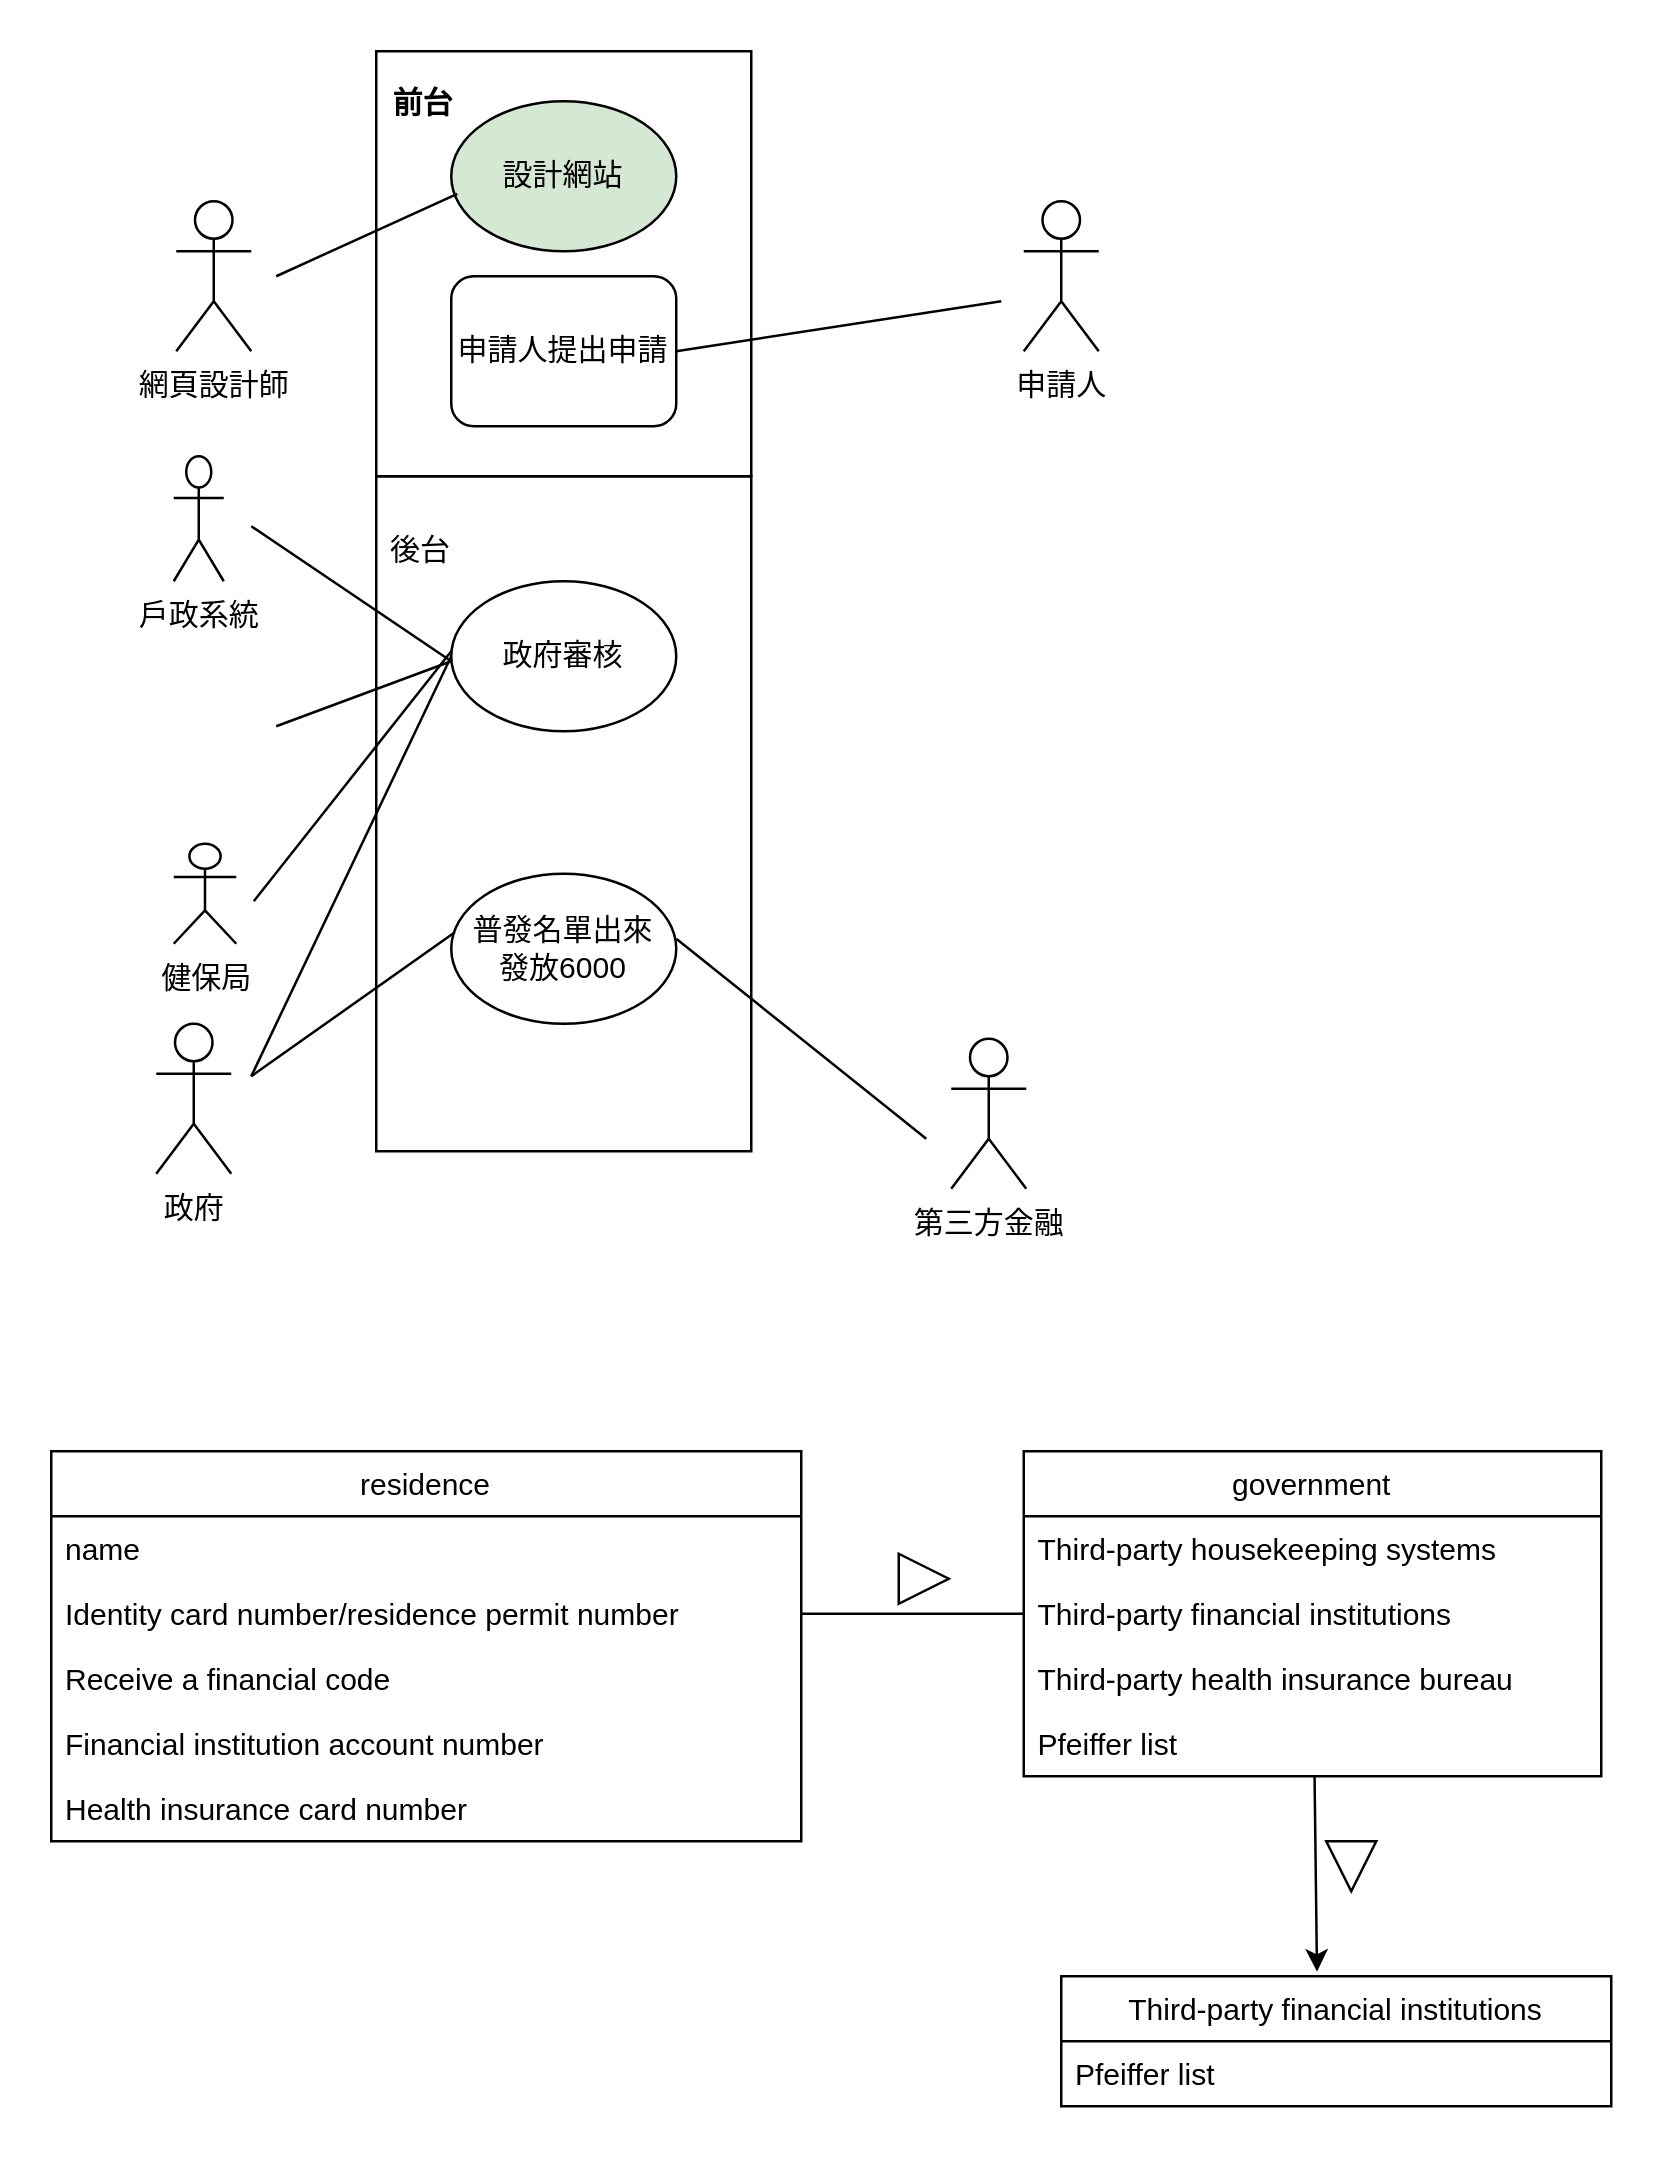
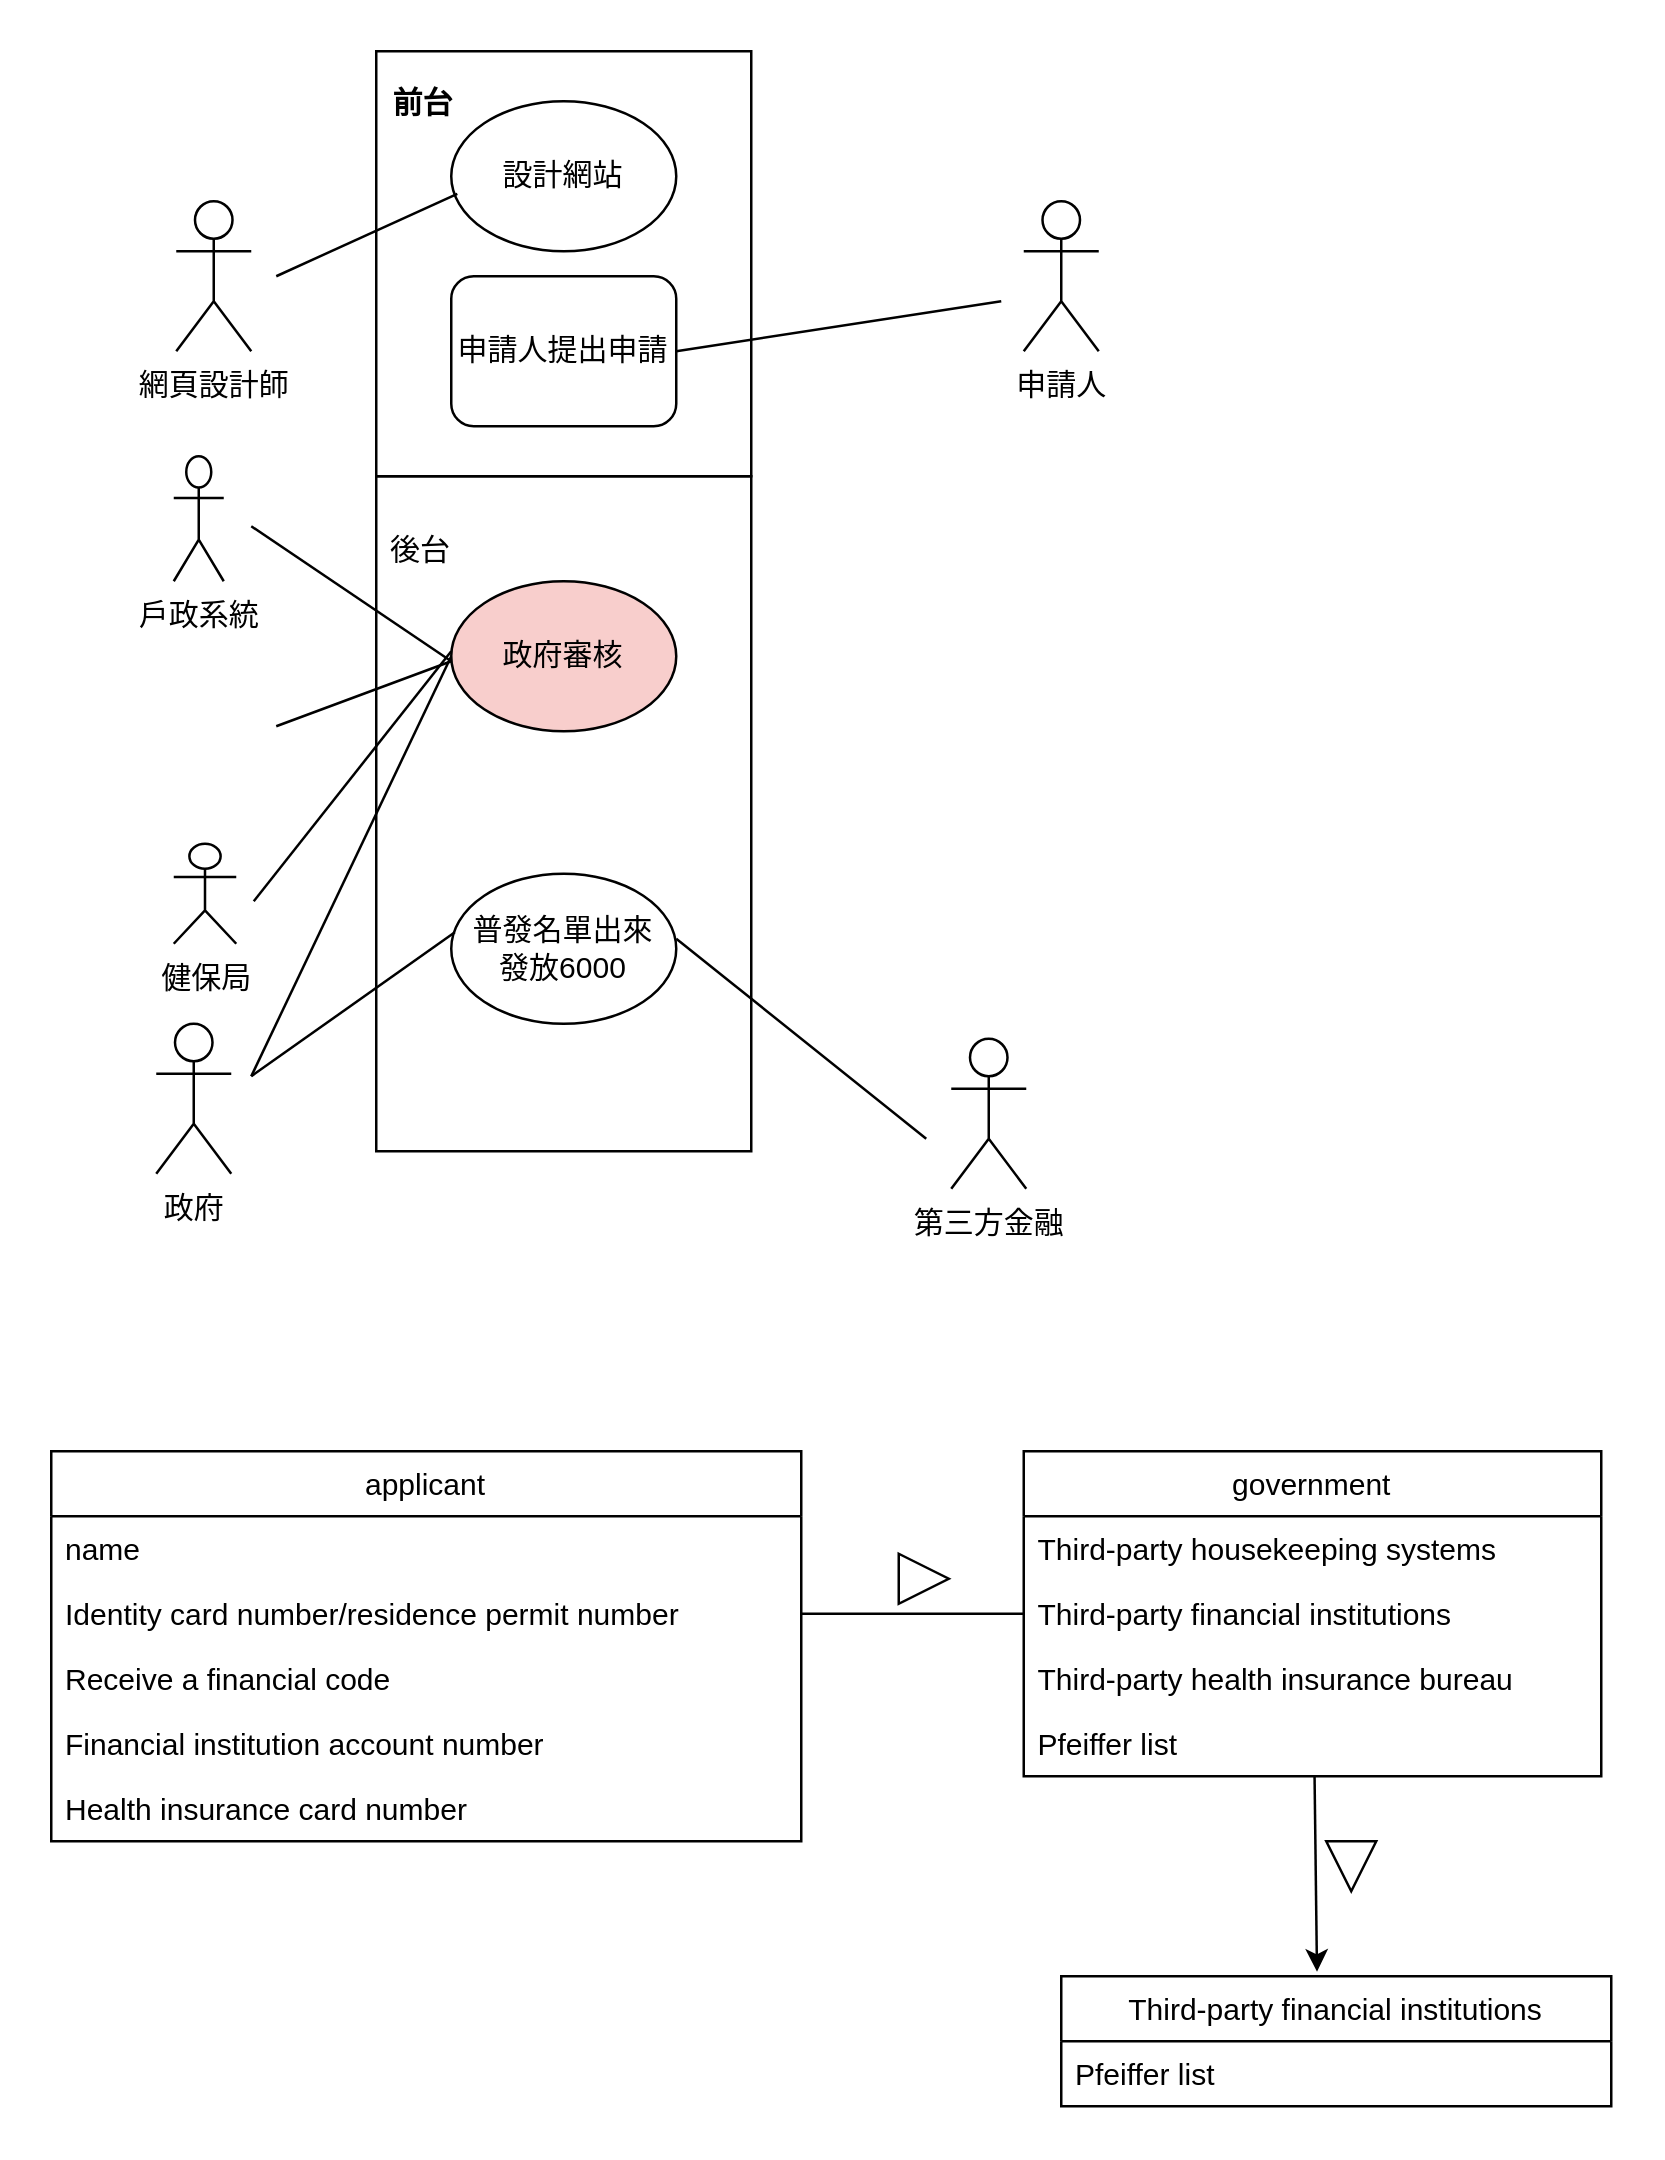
- <mxCell id="4" value="設計網站" style="ellipse;whiteSpace=wrap;html=1;fillColor=#d5e8d4;" parent="1" vertex="1"><mxGeometry x="180" y="40" width="90" height="60" as="geometry" /></mxCell>
+ <mxCell id="4" value="設計網站" style="ellipse;whiteSpace=wrap;html=1;" parent="1" vertex="1"><mxGeometry x="180" y="40" width="90" height="60" as="geometry" /></mxCell>
- <mxCell id="8" value="政府審核" style="ellipse;whiteSpace=wrap;html=1;" parent="1" vertex="1"><mxGeometry x="180" y="232" width="90" height="60" as="geometry" /></mxCell>
+ <mxCell id="8" value="政府審核" style="ellipse;whiteSpace=wrap;html=1;fillColor=#f8cecc;" parent="1" vertex="1"><mxGeometry x="180" y="232" width="90" height="60" as="geometry" /></mxCell>
- <mxCell id="15" value="residence" style="swimlane;fontStyle=0;childLayout=stackLayout;horizontal=1;startSize=26;fillColor=none;horizontalStack=0;resizeParent=1;resizeParentMax=0;resizeLast=0;collapsible=1;marginBottom=0;" parent="1" vertex="1"><mxGeometry x="20" y="580" width="300" height="156" as="geometry" /></mxCell>
+ <mxCell id="15" value="applicant" style="swimlane;fontStyle=0;childLayout=stackLayout;horizontal=1;startSize=26;fillColor=none;horizontalStack=0;resizeParent=1;resizeParentMax=0;resizeLast=0;collapsible=1;marginBottom=0;" parent="1" vertex="1"><mxGeometry x="20" y="580" width="300" height="156" as="geometry" /></mxCell>
